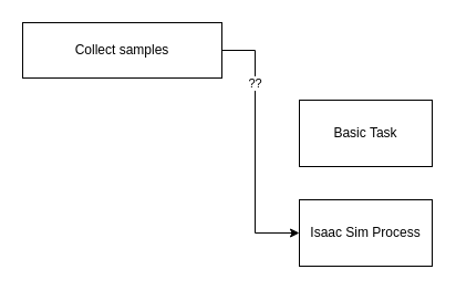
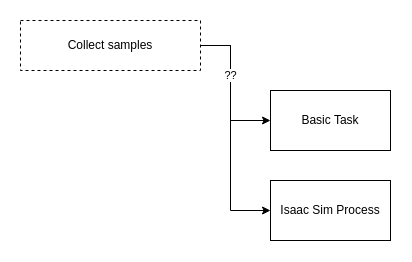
- <mxCell id="5" value="Collect samples" style="rounded=0;whiteSpace=wrap;html=1;" vertex="1" parent="1"><mxGeometry x="20" y="20" width="180" height="50" as="geometry" /></mxCell>
+ <mxCell id="5" value="Collect samples" style="rounded=0;whiteSpace=wrap;html=1;dashed=1;" vertex="1" parent="1"><mxGeometry x="20" y="20" width="180" height="50" as="geometry" /></mxCell>
+ <mxCell id="2" style="edgeStyle=orthogonalEdgeStyle;rounded=0;orthogonalLoop=1;jettySize=auto;html=1;entryX=0;entryY=0.5;entryDx=0;entryDy=0;" edge="1" parent="1" source="5" target="6"><mxGeometry relative="1" as="geometry"><Array as="points"><mxPoint x="230" y="45" /><mxPoint x="230" y="120" /></Array></mxGeometry></mxCell>
